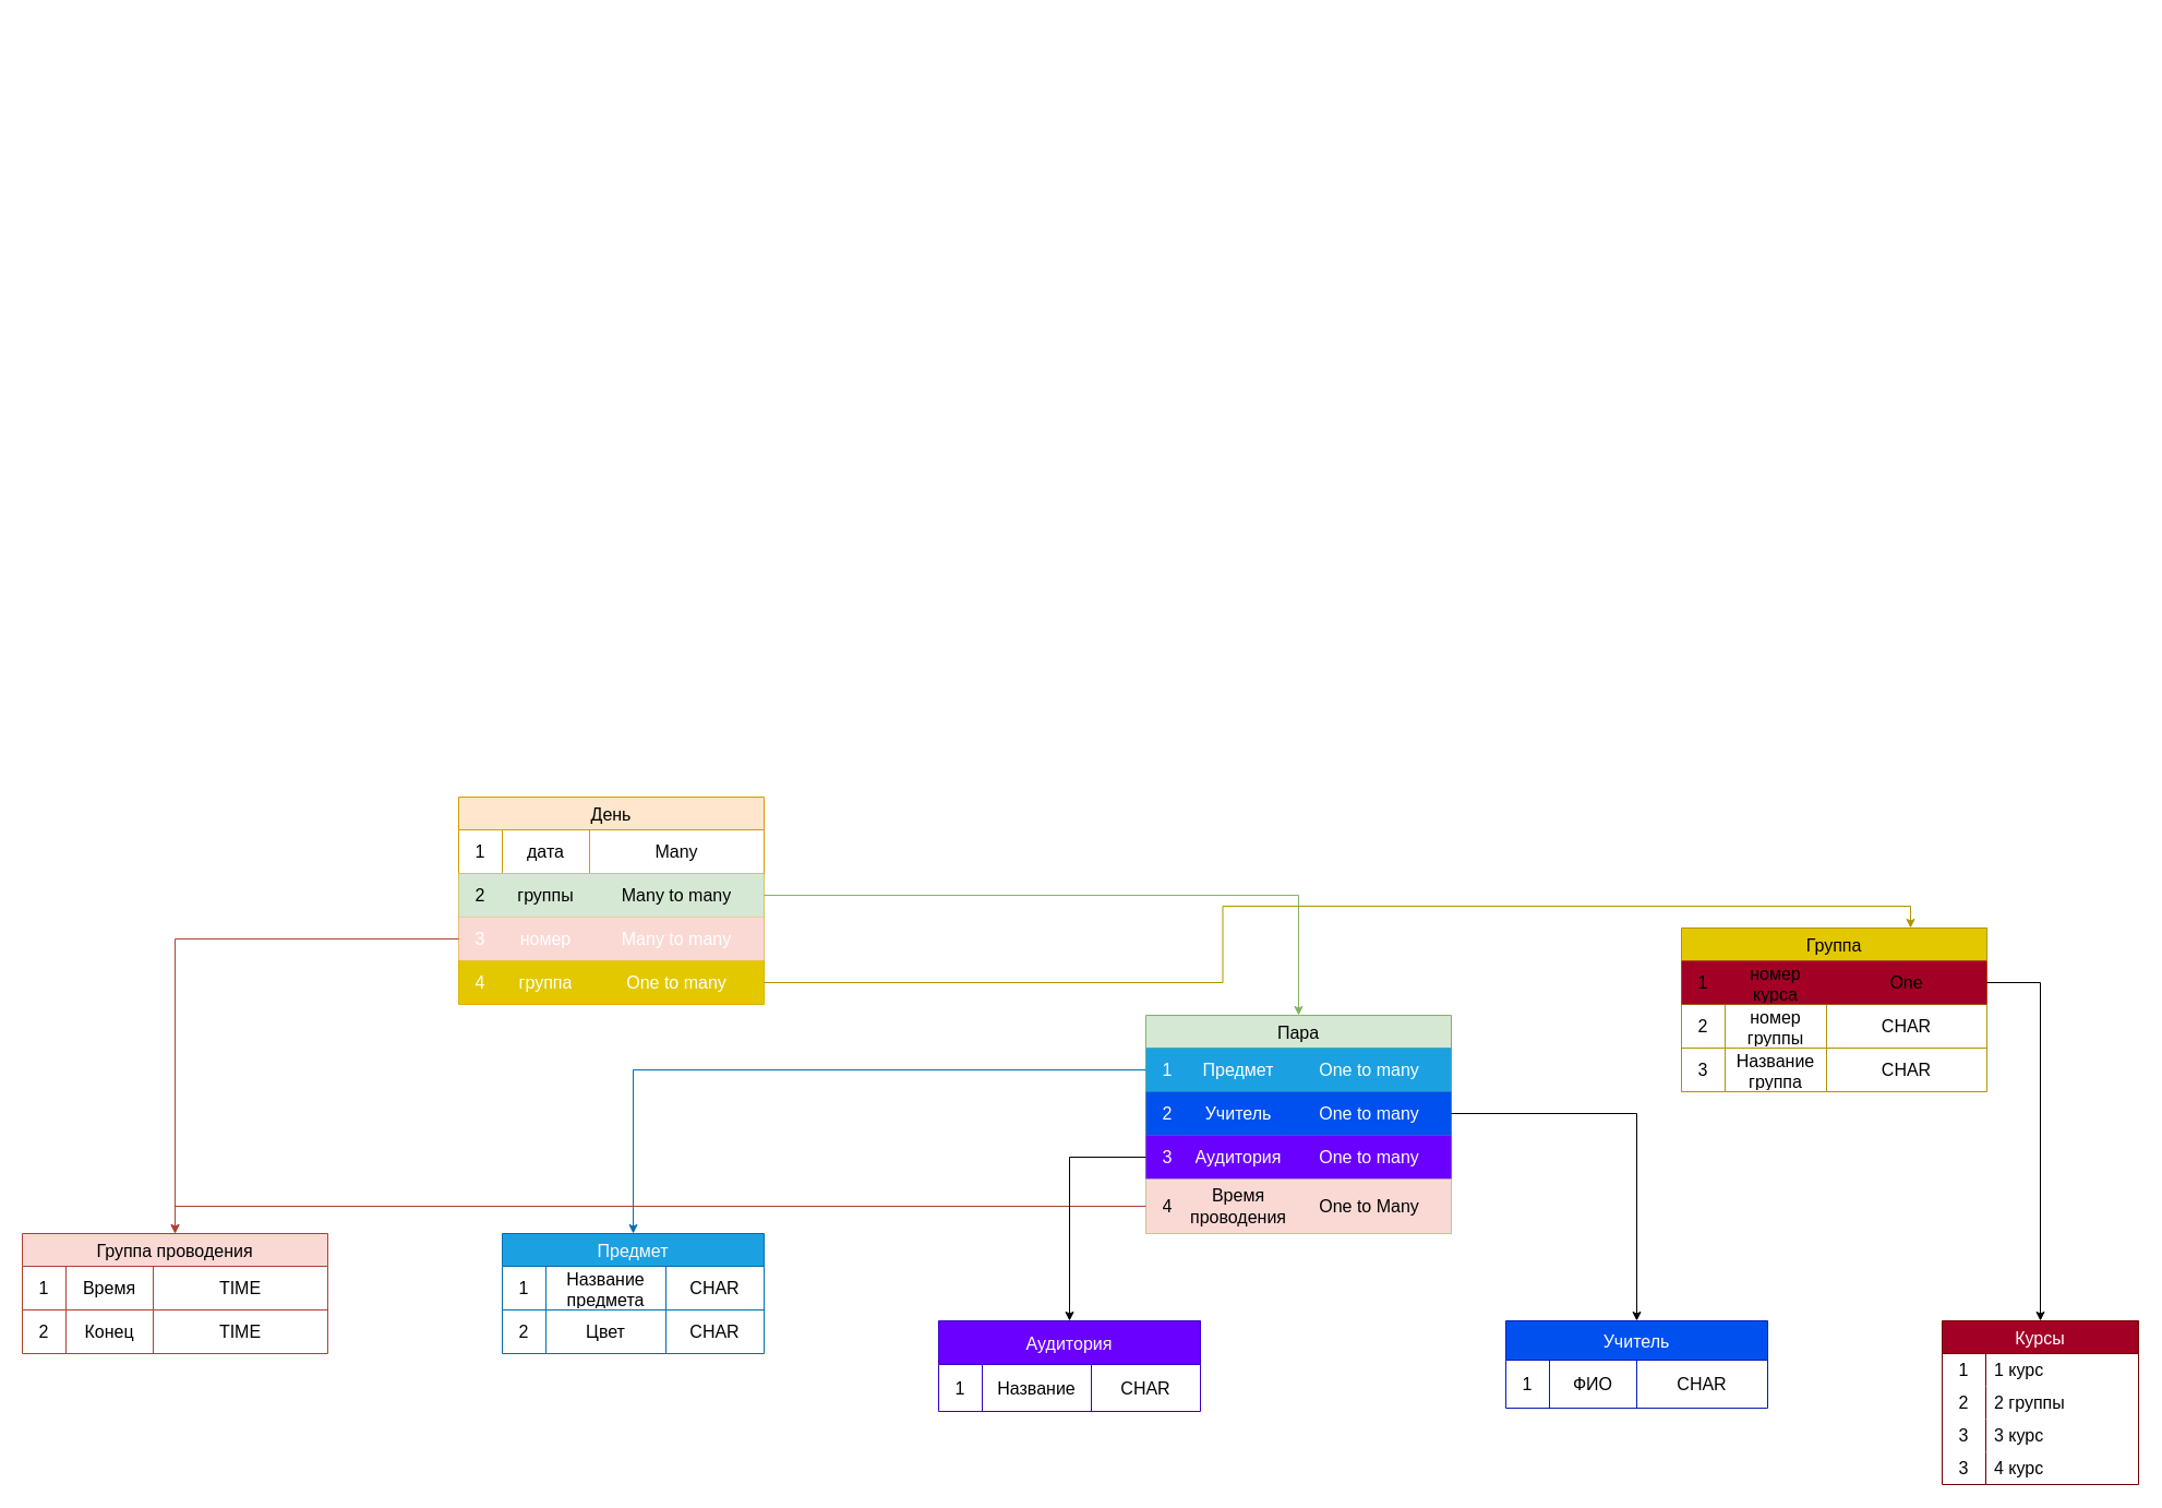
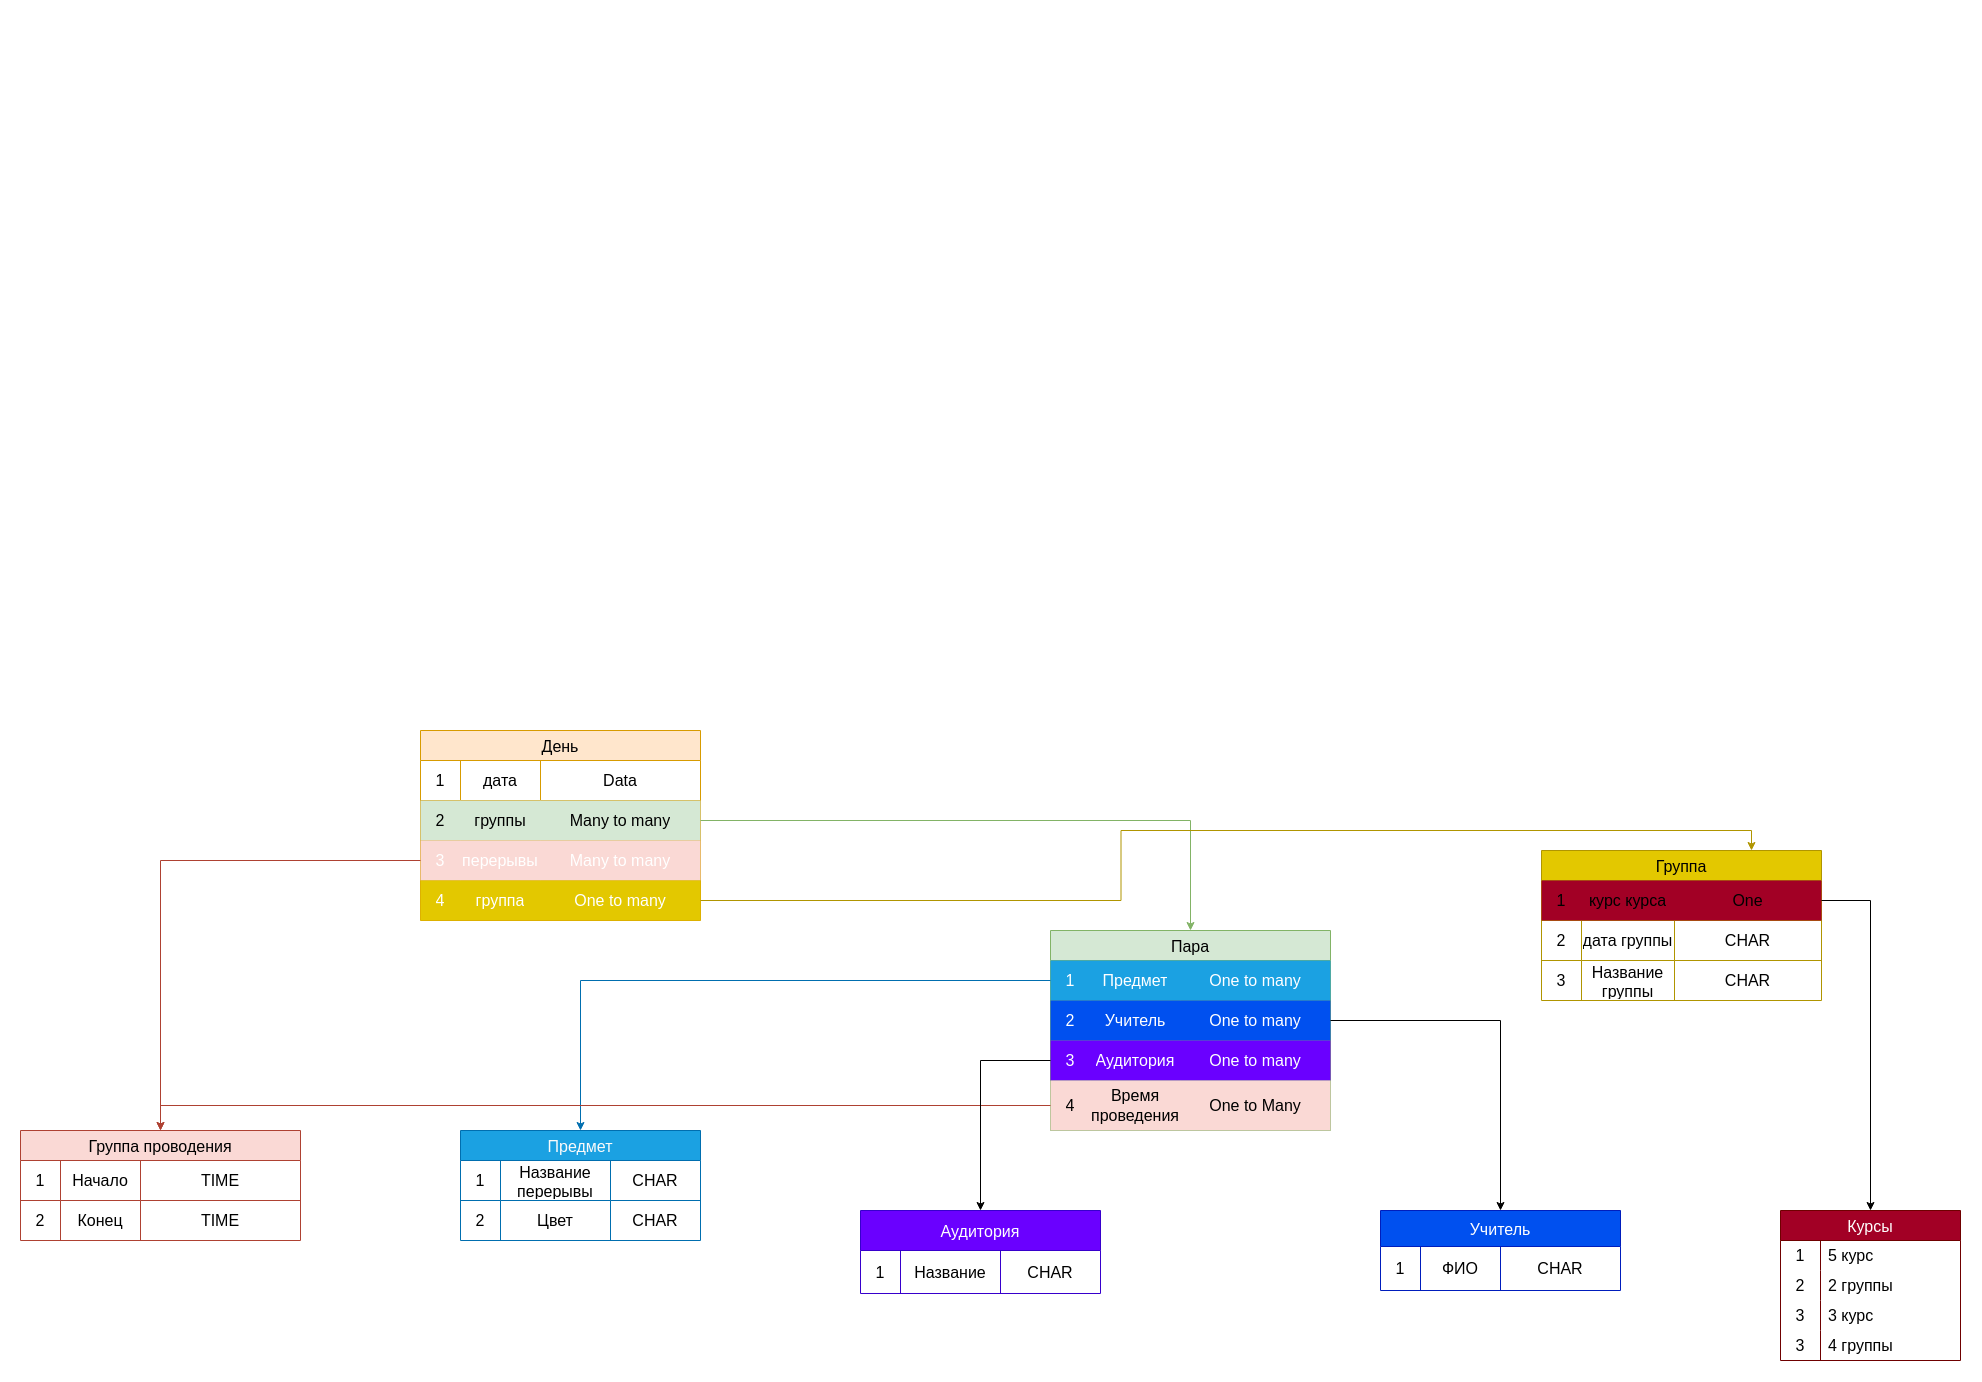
- <mxCell id="7" value="Many" style="shape=partialRectangle;html=1;whiteSpace=wrap;connectable=0;strokeColor=inherit;overflow=hidden;fillColor=none;top=0;left=0;bottom=0;right=0;pointerEvents=1;fontSize=16;" vertex="1" parent="4"><mxGeometry x="120" width="160" height="40" as="geometry"><mxRectangle width="160" height="40" as="alternateBounds" /></mxGeometry></mxCell>
+ <mxCell id="7" value="Data" style="shape=partialRectangle;html=1;whiteSpace=wrap;connectable=0;strokeColor=inherit;overflow=hidden;fillColor=none;top=0;left=0;bottom=0;right=0;pointerEvents=1;fontSize=16;" vertex="1" parent="4"><mxGeometry x="120" width="160" height="40" as="geometry"><mxRectangle width="160" height="40" as="alternateBounds" /></mxGeometry></mxCell>
- <mxCell id="14" value="номер" style="shape=partialRectangle;html=1;whiteSpace=wrap;connectable=0;strokeColor=inherit;overflow=hidden;fillColor=none;top=0;left=0;bottom=0;right=0;pointerEvents=1;fontSize=16;fontColor=#ffffff;labelBorderColor=none;" vertex="1" parent="12"><mxGeometry x="40" width="80" height="40" as="geometry"><mxRectangle width="80" height="40" as="alternateBounds" /></mxGeometry></mxCell>
+ <mxCell id="14" value="перерывы" style="shape=partialRectangle;html=1;whiteSpace=wrap;connectable=0;strokeColor=inherit;overflow=hidden;fillColor=none;top=0;left=0;bottom=0;right=0;pointerEvents=1;fontSize=16;fontColor=#ffffff;labelBorderColor=none;" vertex="1" parent="12"><mxGeometry x="40" width="80" height="40" as="geometry"><mxRectangle width="80" height="40" as="alternateBounds" /></mxGeometry></mxCell>
- <mxCell id="23" value="номер курса" style="shape=partialRectangle;html=1;whiteSpace=wrap;connectable=0;strokeColor=inherit;overflow=hidden;fillColor=none;top=0;left=0;bottom=0;right=0;pointerEvents=1;fontSize=16;" vertex="1" parent="21"><mxGeometry x="40" width="93" height="40" as="geometry"><mxRectangle width="93" height="40" as="alternateBounds" /></mxGeometry></mxCell>
+ <mxCell id="23" value="курс курса" style="shape=partialRectangle;html=1;whiteSpace=wrap;connectable=0;strokeColor=inherit;overflow=hidden;fillColor=none;top=0;left=0;bottom=0;right=0;pointerEvents=1;fontSize=16;" vertex="1" parent="21"><mxGeometry x="40" width="93" height="40" as="geometry"><mxRectangle width="93" height="40" as="alternateBounds" /></mxGeometry></mxCell>
- <mxCell id="27" value="номер группы" style="shape=partialRectangle;html=1;whiteSpace=wrap;connectable=0;strokeColor=inherit;overflow=hidden;fillColor=none;top=0;left=0;bottom=0;right=0;pointerEvents=1;fontSize=16;" vertex="1" parent="25"><mxGeometry x="40" width="93" height="40" as="geometry"><mxRectangle width="93" height="40" as="alternateBounds" /></mxGeometry></mxCell>
+ <mxCell id="27" value="дата группы" style="shape=partialRectangle;html=1;whiteSpace=wrap;connectable=0;strokeColor=inherit;overflow=hidden;fillColor=none;top=0;left=0;bottom=0;right=0;pointerEvents=1;fontSize=16;" vertex="1" parent="25"><mxGeometry x="40" width="93" height="40" as="geometry"><mxRectangle width="93" height="40" as="alternateBounds" /></mxGeometry></mxCell>
- <mxCell id="31" value="Название группа" style="shape=partialRectangle;html=1;whiteSpace=wrap;connectable=0;strokeColor=inherit;overflow=hidden;fillColor=none;top=0;left=0;bottom=0;right=0;pointerEvents=1;fontSize=16;" vertex="1" parent="29"><mxGeometry x="40" width="93" height="40" as="geometry"><mxRectangle width="93" height="40" as="alternateBounds" /></mxGeometry></mxCell>
+ <mxCell id="31" value="Название группы" style="shape=partialRectangle;html=1;whiteSpace=wrap;connectable=0;strokeColor=inherit;overflow=hidden;fillColor=none;top=0;left=0;bottom=0;right=0;pointerEvents=1;fontSize=16;" vertex="1" parent="29"><mxGeometry x="40" width="93" height="40" as="geometry"><mxRectangle width="93" height="40" as="alternateBounds" /></mxGeometry></mxCell>
- <mxCell id="67" value="Время проводения" style="shape=partialRectangle;html=1;whiteSpace=wrap;connectable=0;strokeColor=inherit;overflow=hidden;fillColor=none;top=0;left=0;bottom=0;right=0;pointerEvents=1;fontSize=16;" vertex="1" parent="65"><mxGeometry x="40" width="90" height="50" as="geometry"><mxRectangle width="90" height="50" as="alternateBounds" /></mxGeometry></mxCell>
+ <mxCell id="67" value="Время проведения" style="shape=partialRectangle;html=1;whiteSpace=wrap;connectable=0;strokeColor=inherit;overflow=hidden;fillColor=none;top=0;left=0;bottom=0;right=0;pointerEvents=1;fontSize=16;" vertex="1" parent="65"><mxGeometry x="40" width="90" height="50" as="geometry"><mxRectangle width="90" height="50" as="alternateBounds" /></mxGeometry></mxCell>
- <mxCell id="89" value="Время" style="shape=partialRectangle;html=1;whiteSpace=wrap;connectable=0;strokeColor=inherit;overflow=hidden;fillColor=none;top=0;left=0;bottom=0;right=0;pointerEvents=1;fontSize=16;" vertex="1" parent="87"><mxGeometry x="40" width="80" height="40" as="geometry"><mxRectangle width="80" height="40" as="alternateBounds" /></mxGeometry></mxCell>
+ <mxCell id="89" value="Начало" style="shape=partialRectangle;html=1;whiteSpace=wrap;connectable=0;strokeColor=inherit;overflow=hidden;fillColor=none;top=0;left=0;bottom=0;right=0;pointerEvents=1;fontSize=16;" vertex="1" parent="87"><mxGeometry x="40" width="80" height="40" as="geometry"><mxRectangle width="80" height="40" as="alternateBounds" /></mxGeometry></mxCell>
- <mxCell id="36" value="Название предмета" style="shape=partialRectangle;html=1;whiteSpace=wrap;connectable=0;strokeColor=inherit;overflow=hidden;fillColor=none;top=0;left=0;bottom=0;right=0;pointerEvents=1;fontSize=16;" vertex="1" parent="34"><mxGeometry x="40" width="110" height="40" as="geometry"><mxRectangle width="110" height="40" as="alternateBounds" /></mxGeometry></mxCell>
+ <mxCell id="36" value="Название перерывы" style="shape=partialRectangle;html=1;whiteSpace=wrap;connectable=0;strokeColor=inherit;overflow=hidden;fillColor=none;top=0;left=0;bottom=0;right=0;pointerEvents=1;fontSize=16;" vertex="1" parent="34"><mxGeometry x="40" width="110" height="40" as="geometry"><mxRectangle width="110" height="40" as="alternateBounds" /></mxGeometry></mxCell>
- <mxCell id="74" value="1 курс" style="shape=partialRectangle;html=1;whiteSpace=wrap;connectable=0;fillColor=none;top=0;left=0;bottom=0;right=0;align=left;spacingLeft=6;overflow=hidden;strokeColor=inherit;fontSize=16;" vertex="1" parent="72"><mxGeometry x="40" width="140" height="30" as="geometry"><mxRectangle width="140" height="30" as="alternateBounds" /></mxGeometry></mxCell>
+ <mxCell id="74" value="5 курс" style="shape=partialRectangle;html=1;whiteSpace=wrap;connectable=0;fillColor=none;top=0;left=0;bottom=0;right=0;align=left;spacingLeft=6;overflow=hidden;strokeColor=inherit;fontSize=16;" vertex="1" parent="72"><mxGeometry x="40" width="140" height="30" as="geometry"><mxRectangle width="140" height="30" as="alternateBounds" /></mxGeometry></mxCell>
- <mxCell id="83" value="4 курс" style="shape=partialRectangle;html=1;whiteSpace=wrap;connectable=0;fillColor=none;top=0;left=0;bottom=0;right=0;align=left;spacingLeft=6;overflow=hidden;strokeColor=inherit;fontSize=16;" vertex="1" parent="81"><mxGeometry x="40" width="140" height="30" as="geometry"><mxRectangle width="140" height="30" as="alternateBounds" /></mxGeometry></mxCell>
+ <mxCell id="83" value="4 группы" style="shape=partialRectangle;html=1;whiteSpace=wrap;connectable=0;fillColor=none;top=0;left=0;bottom=0;right=0;align=left;spacingLeft=6;overflow=hidden;strokeColor=inherit;fontSize=16;" vertex="1" parent="81"><mxGeometry x="40" width="140" height="30" as="geometry"><mxRectangle width="140" height="30" as="alternateBounds" /></mxGeometry></mxCell>
